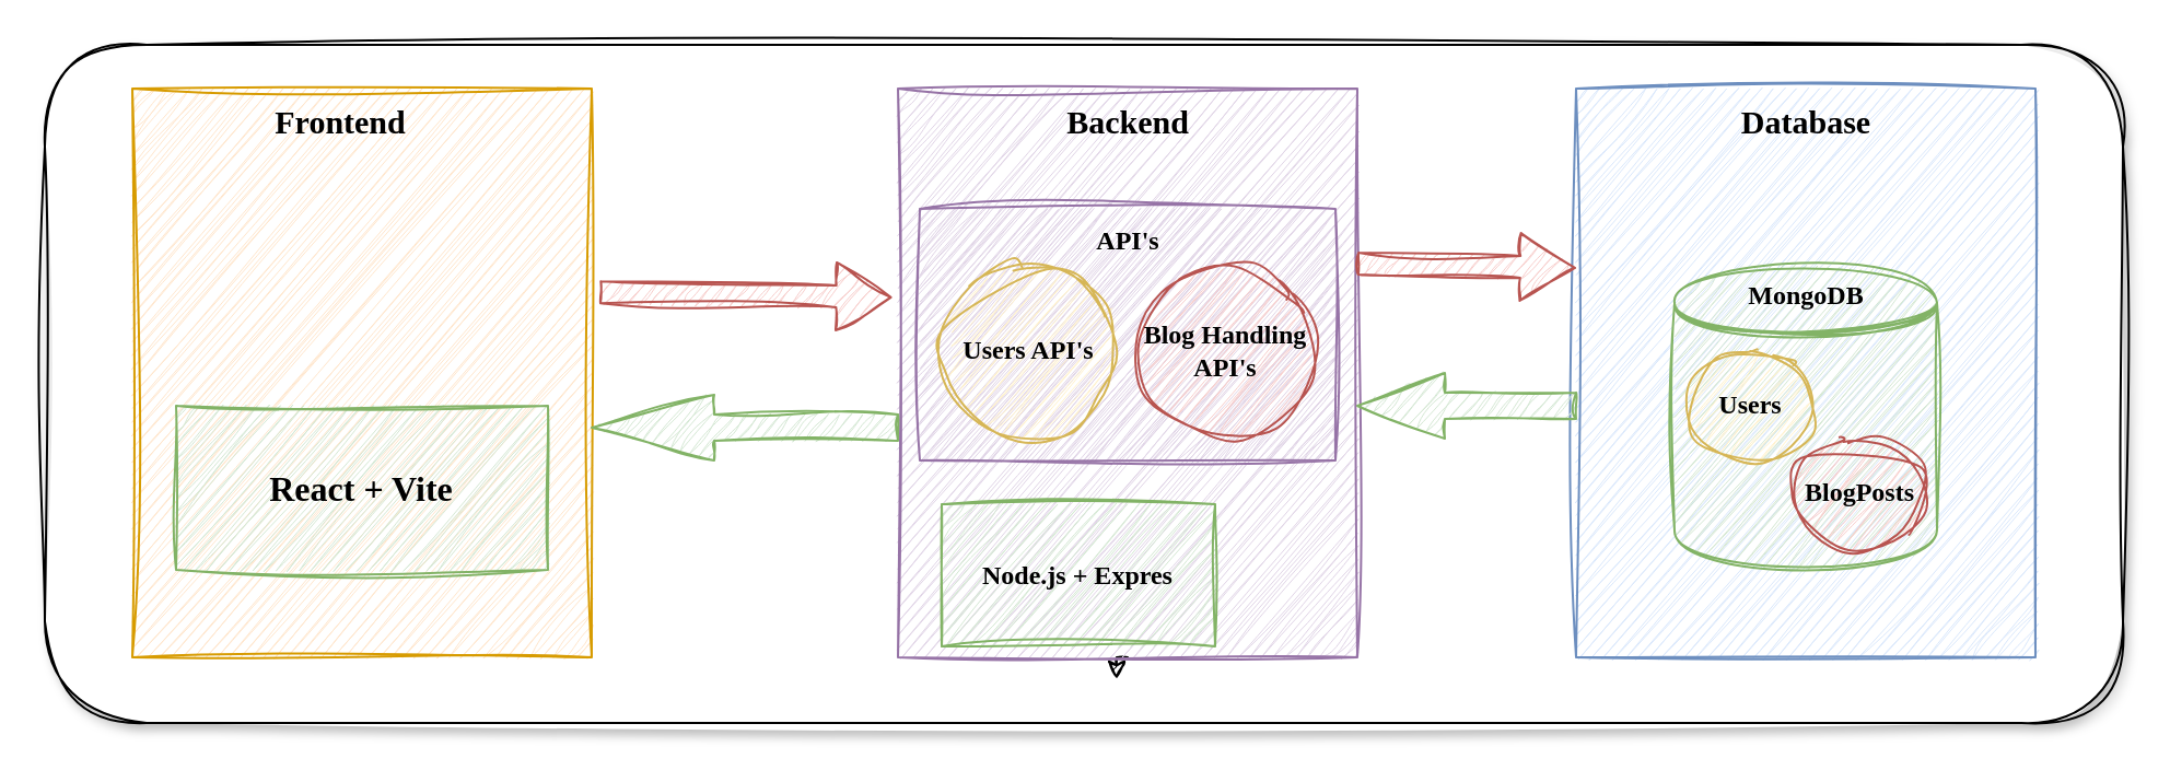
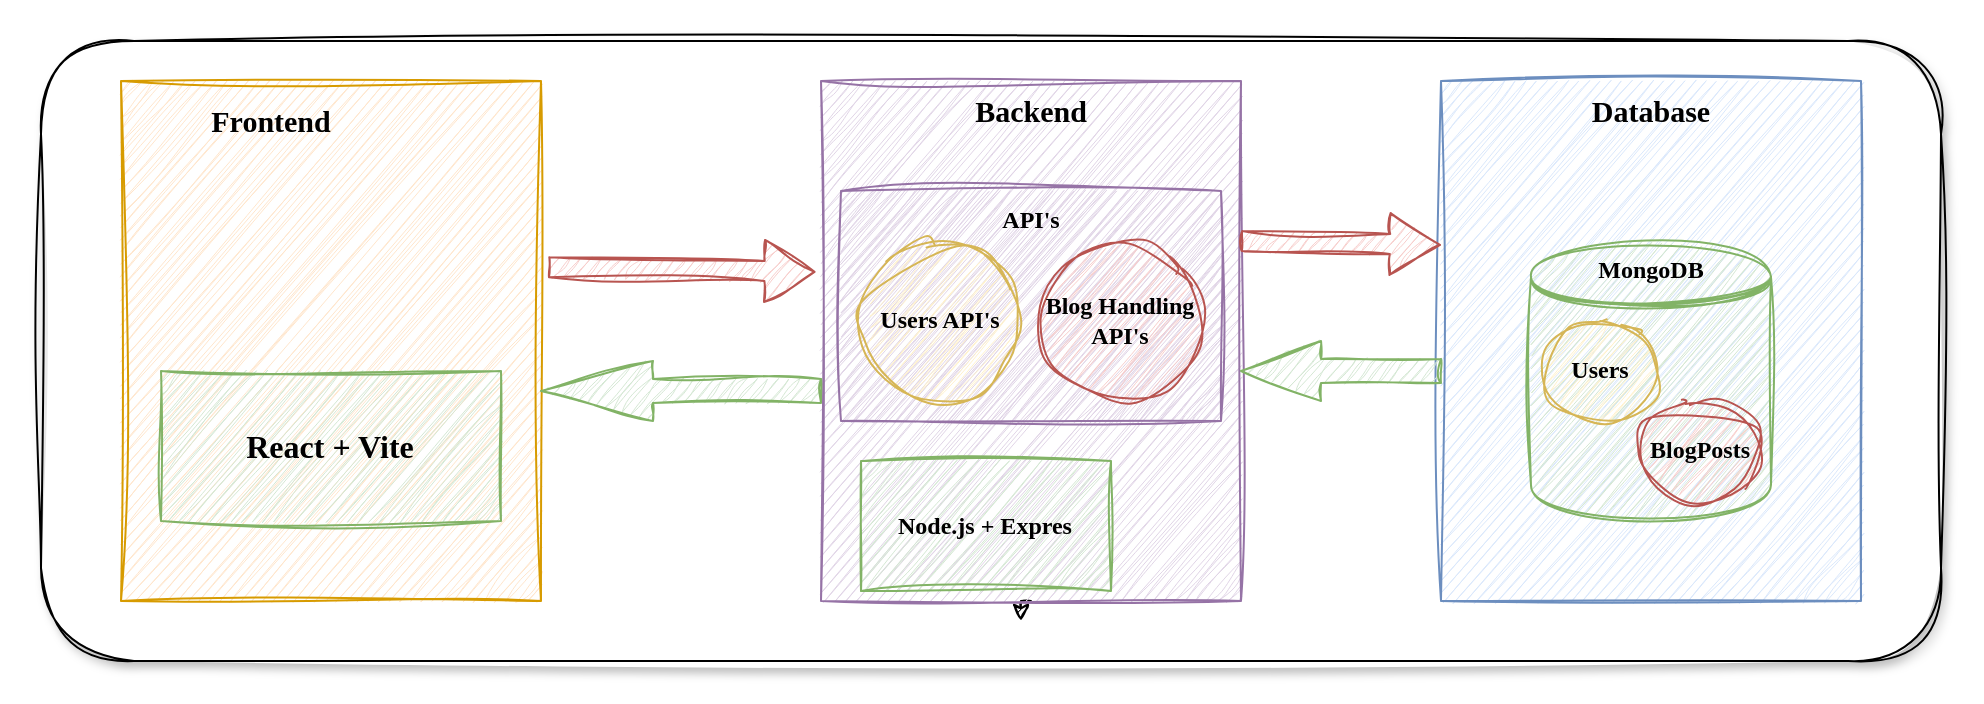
- <mxCell id="4" value="&lt;span&gt;&lt;font style=&quot;font-size: 15px;&quot;&gt;Frontend&lt;/font&gt;&lt;/span&gt;" style="text;html=1;align=center;verticalAlign=middle;resizable=0;points=[];autosize=1;strokeColor=none;fillColor=none;fontFamily=Architects Daughter;fontSource=https%3A%2F%2Ffonts.googleapis.com%2Fcss%3Ffamily%3DArchitects%2BDaughter;fontStyle=1" vertex="1" parent="1"><mxGeometry x="110" y="40" width="90" height="30" as="geometry" /></mxCell>
+ <mxCell id="4" value="&lt;span&gt;&lt;font style=&quot;font-size: 15px;&quot;&gt;Frontend&lt;/font&gt;&lt;/span&gt;" style="text;html=1;align=center;verticalAlign=middle;resizable=0;points=[];autosize=1;strokeColor=none;fillColor=none;fontFamily=Architects Daughter;fontSource=https%3A%2F%2Ffonts.googleapis.com%2Fcss%3Ffamily%3DArchitects%2BDaughter;fontStyle=1" vertex="1" parent="1"><mxGeometry x="90" y="45" width="90" height="30" as="geometry" /></mxCell>
